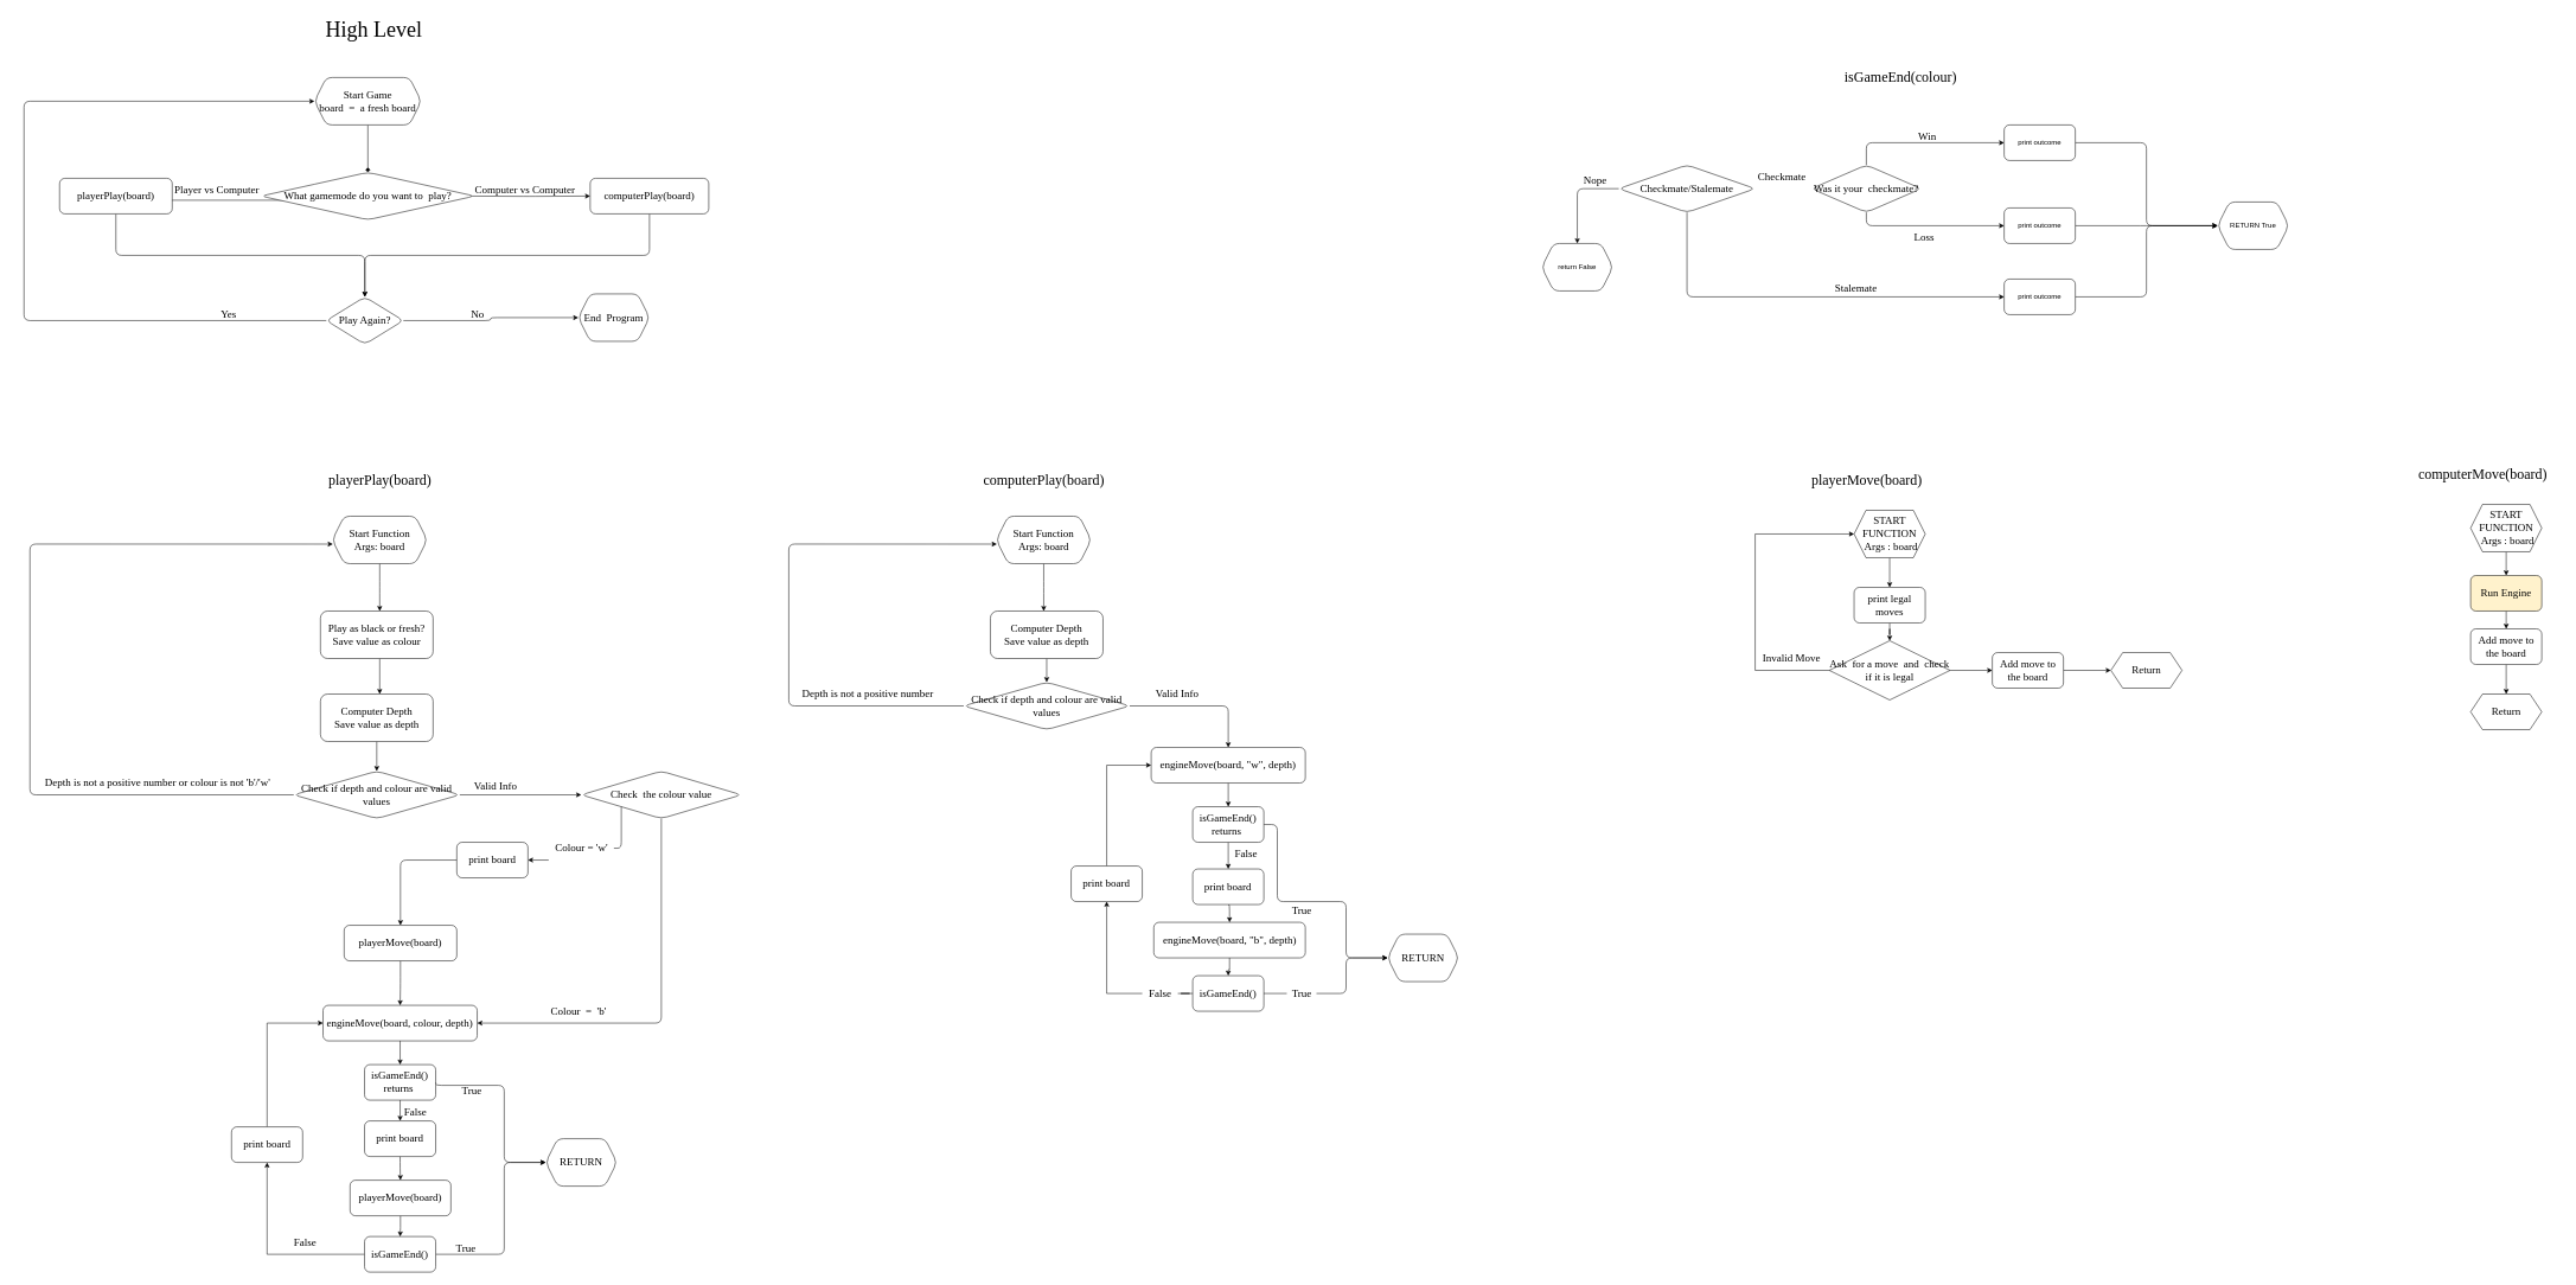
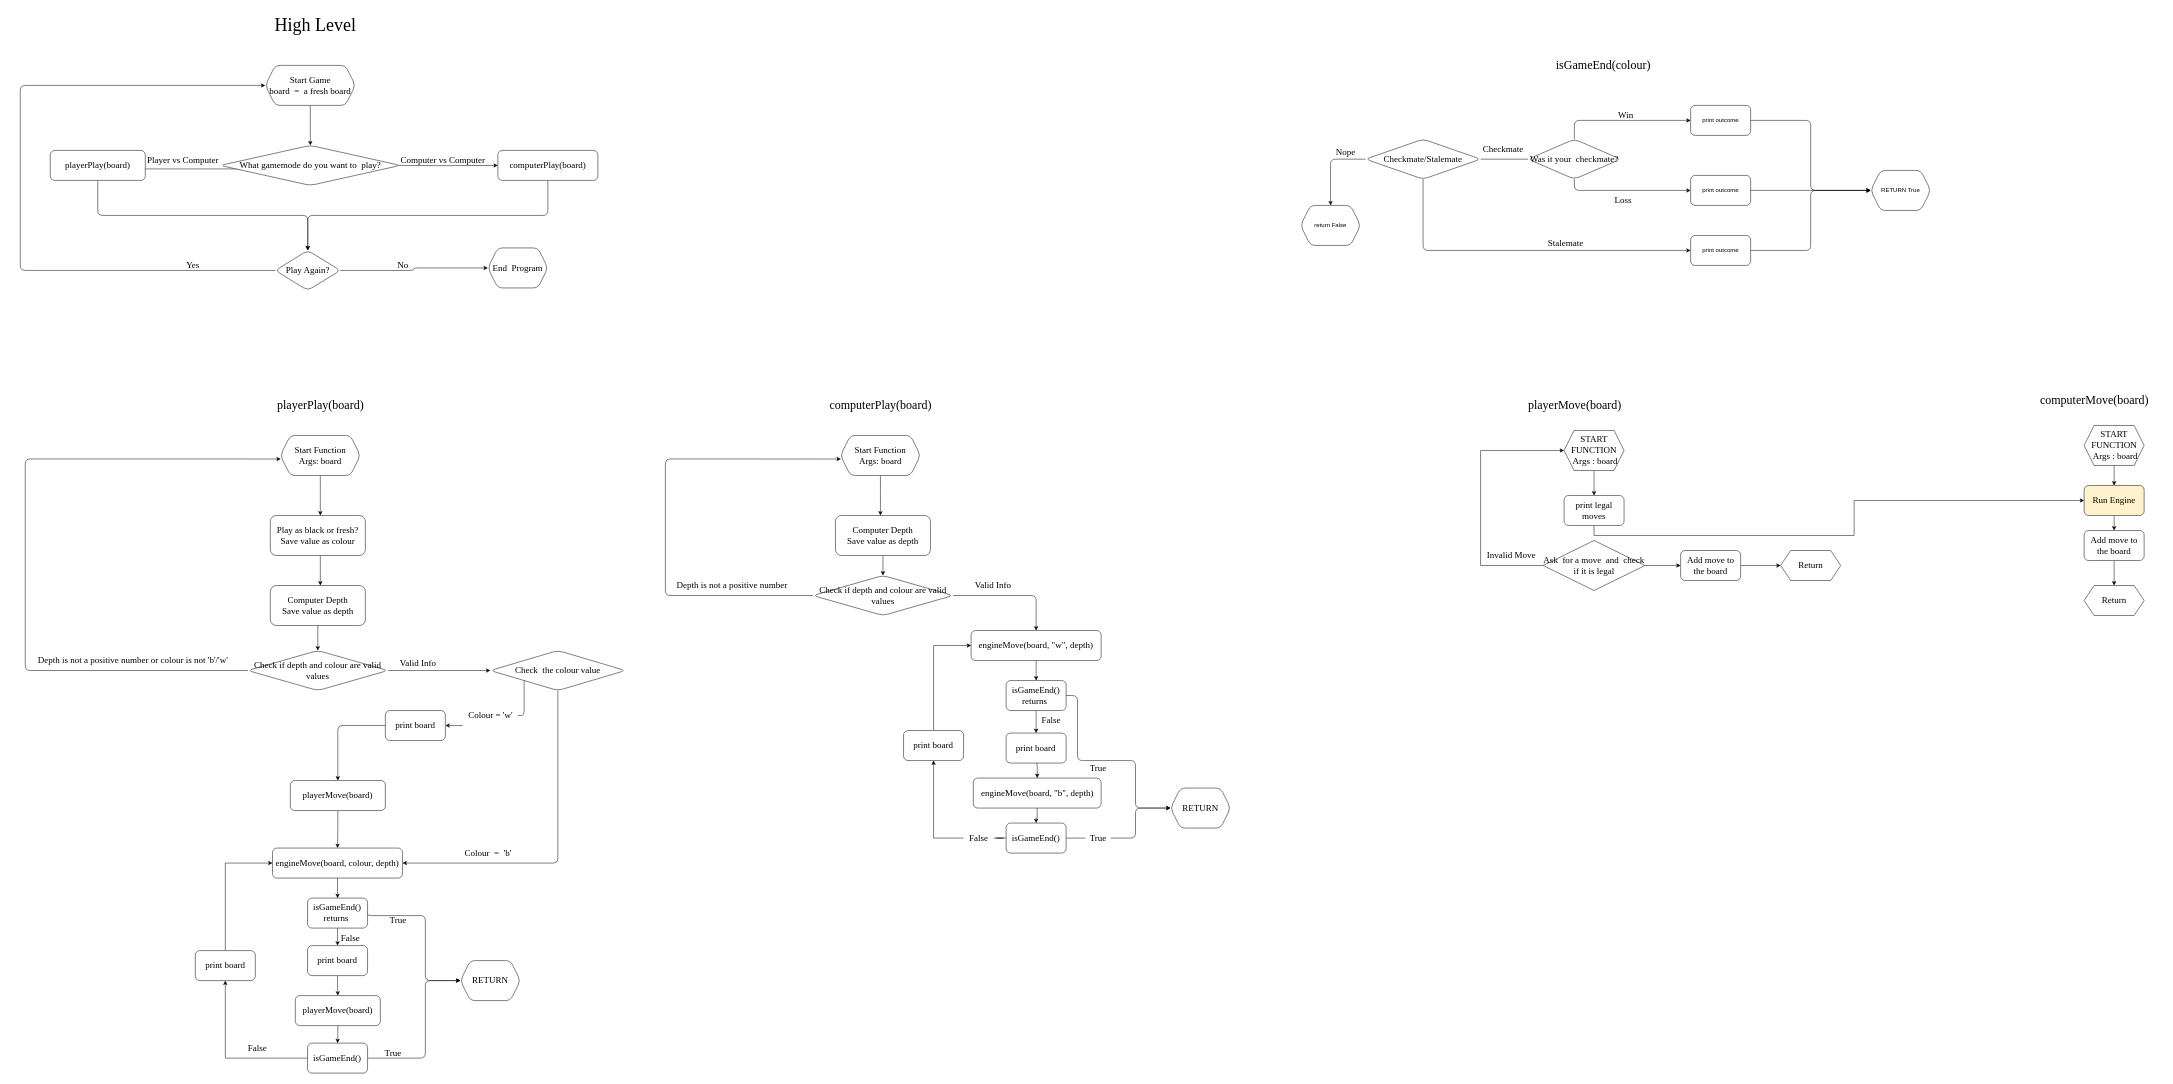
- <mxCell id="15" style="edgeStyle=orthogonalEdgeStyle;rounded=1;orthogonalLoop=1;jettySize=auto;html=1;exitX=0.5;exitY=1;exitDx=0;exitDy=0;entryX=0.5;entryY=0;entryDx=0;entryDy=0;labelBackgroundColor=none;fontColor=default;endArrow=diamond;" parent="1" source="16" target="19" edge="1"><mxGeometry relative="1" as="geometry" /></mxCell>
+ <mxCell id="15" style="edgeStyle=orthogonalEdgeStyle;rounded=1;orthogonalLoop=1;jettySize=auto;html=1;exitX=0.5;exitY=1;exitDx=0;exitDy=0;entryX=0.5;entryY=0;entryDx=0;entryDy=0;labelBackgroundColor=none;fontColor=default;" parent="1" source="16" target="19" edge="1"><mxGeometry relative="1" as="geometry" /></mxCell>
+ <mxCell id="57" value="" style="edgeStyle=orthogonalEdgeStyle;rounded=1;orthogonalLoop=1;jettySize=auto;html=1;exitX=1;exitY=0.5;exitDx=0;exitDy=0;entryX=0;entryY=0.5;entryDx=0;entryDy=0;endArrow=none;labelBackgroundColor=none;fontColor=default;" parent="1" source="50" target="60" edge="1"><mxGeometry relative="1" as="geometry"><mxPoint x="2945" y="317.5" as="sourcePoint" /><mxPoint x="3415" y="375.5" as="targetPoint" /></mxGeometry></mxCell>
- <mxCell id="116" style="edgeStyle=orthogonalEdgeStyle;rounded=0;orthogonalLoop=1;jettySize=auto;html=1;exitX=0.5;exitY=1;exitDx=0;exitDy=0;fontFamily=Tilt Neon;fontSource=https%3A%2F%2Ffonts.googleapis.com%2Fcss%3Ffamily%3DTilt%2BNeon;fontSize=18;" edge="1" parent="1" source="117" target="120"><mxGeometry relative="1" as="geometry" /></mxCell>
+ <mxCell id="116" style="edgeStyle=orthogonalEdgeStyle;rounded=0;orthogonalLoop=1;jettySize=auto;html=1;exitX=0.5;exitY=1;exitDx=0;exitDy=0;fontFamily=Tilt Neon;fontSource=https%3A%2F%2Ffonts.googleapis.com%2Fcss%3Ffamily%3DTilt%2BNeon;fontSize=18;" edge="1" parent="1" source="117" target="132"><mxGeometry relative="1" as="geometry" /></mxCell>
